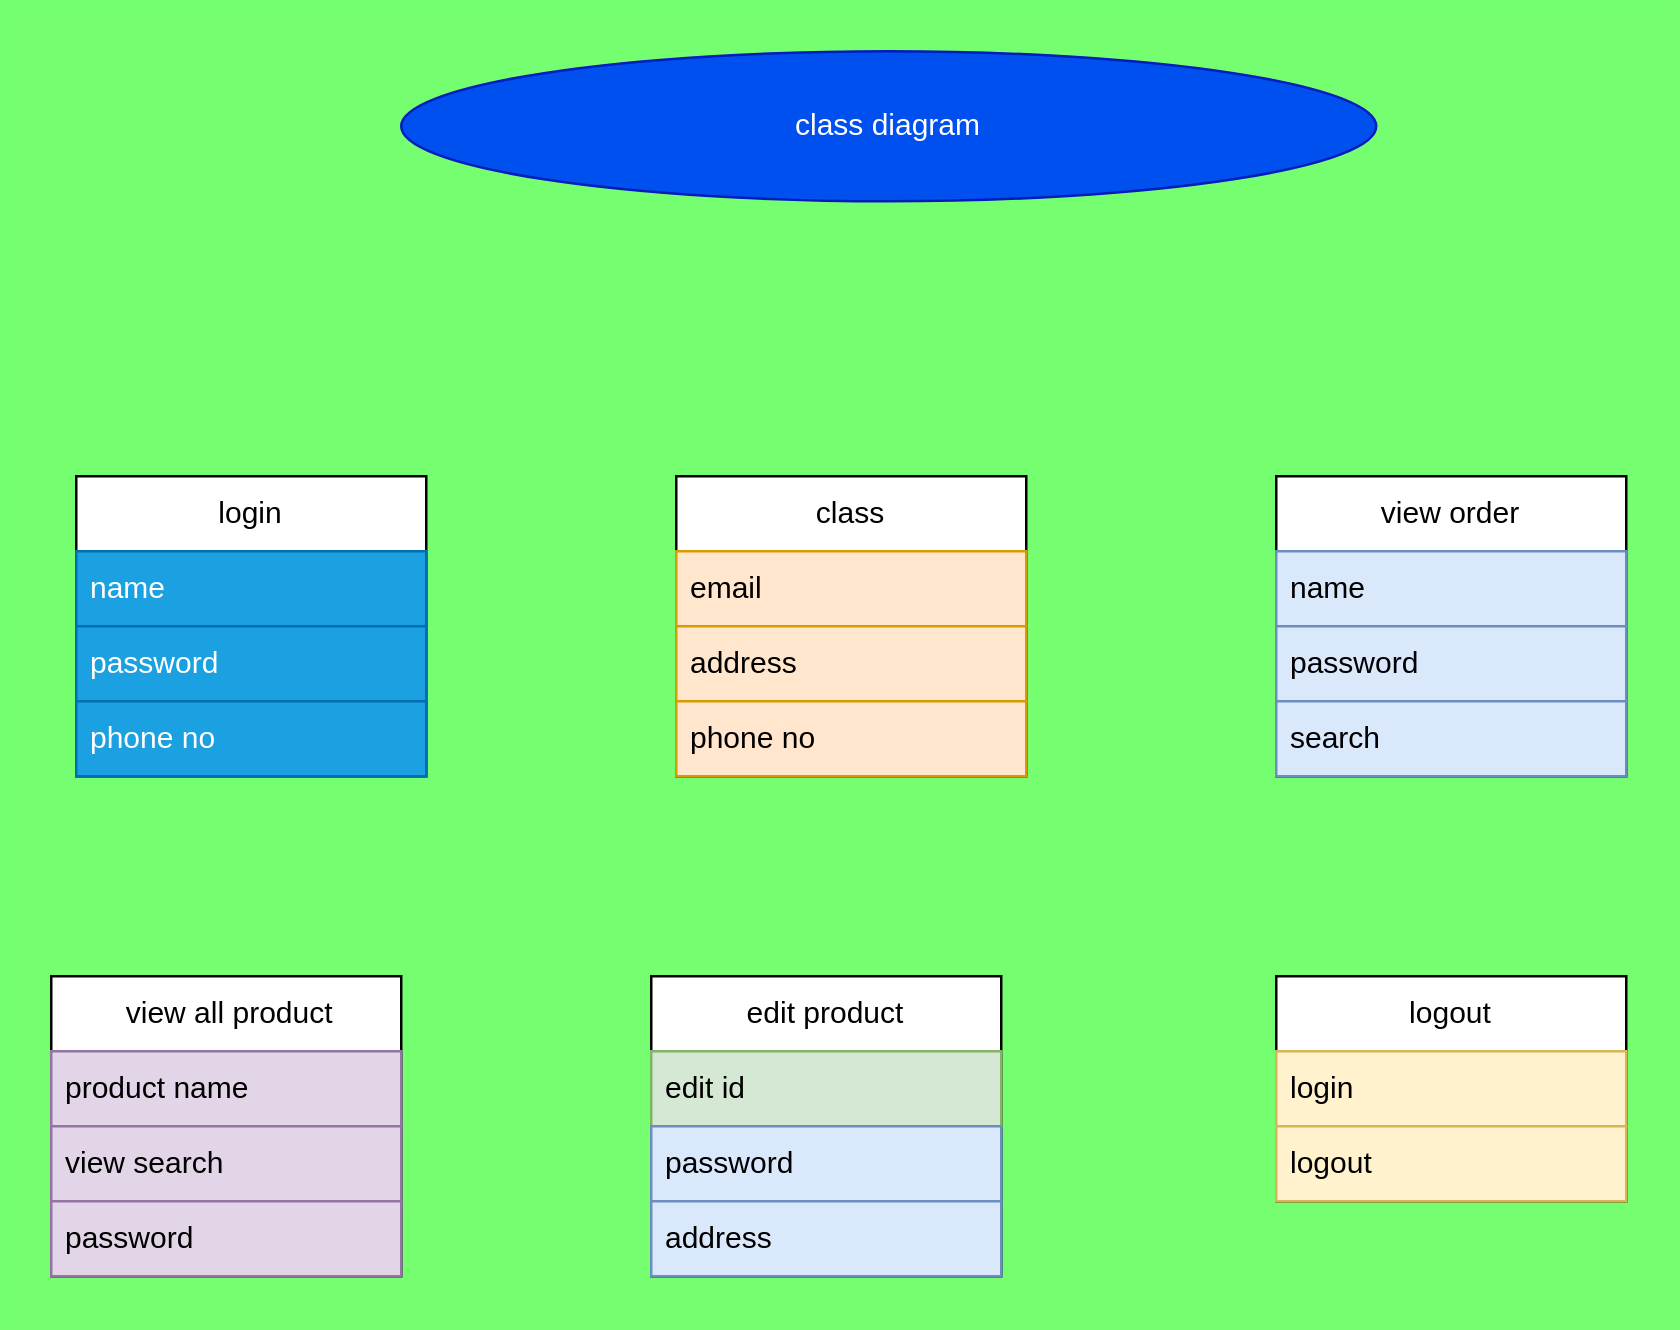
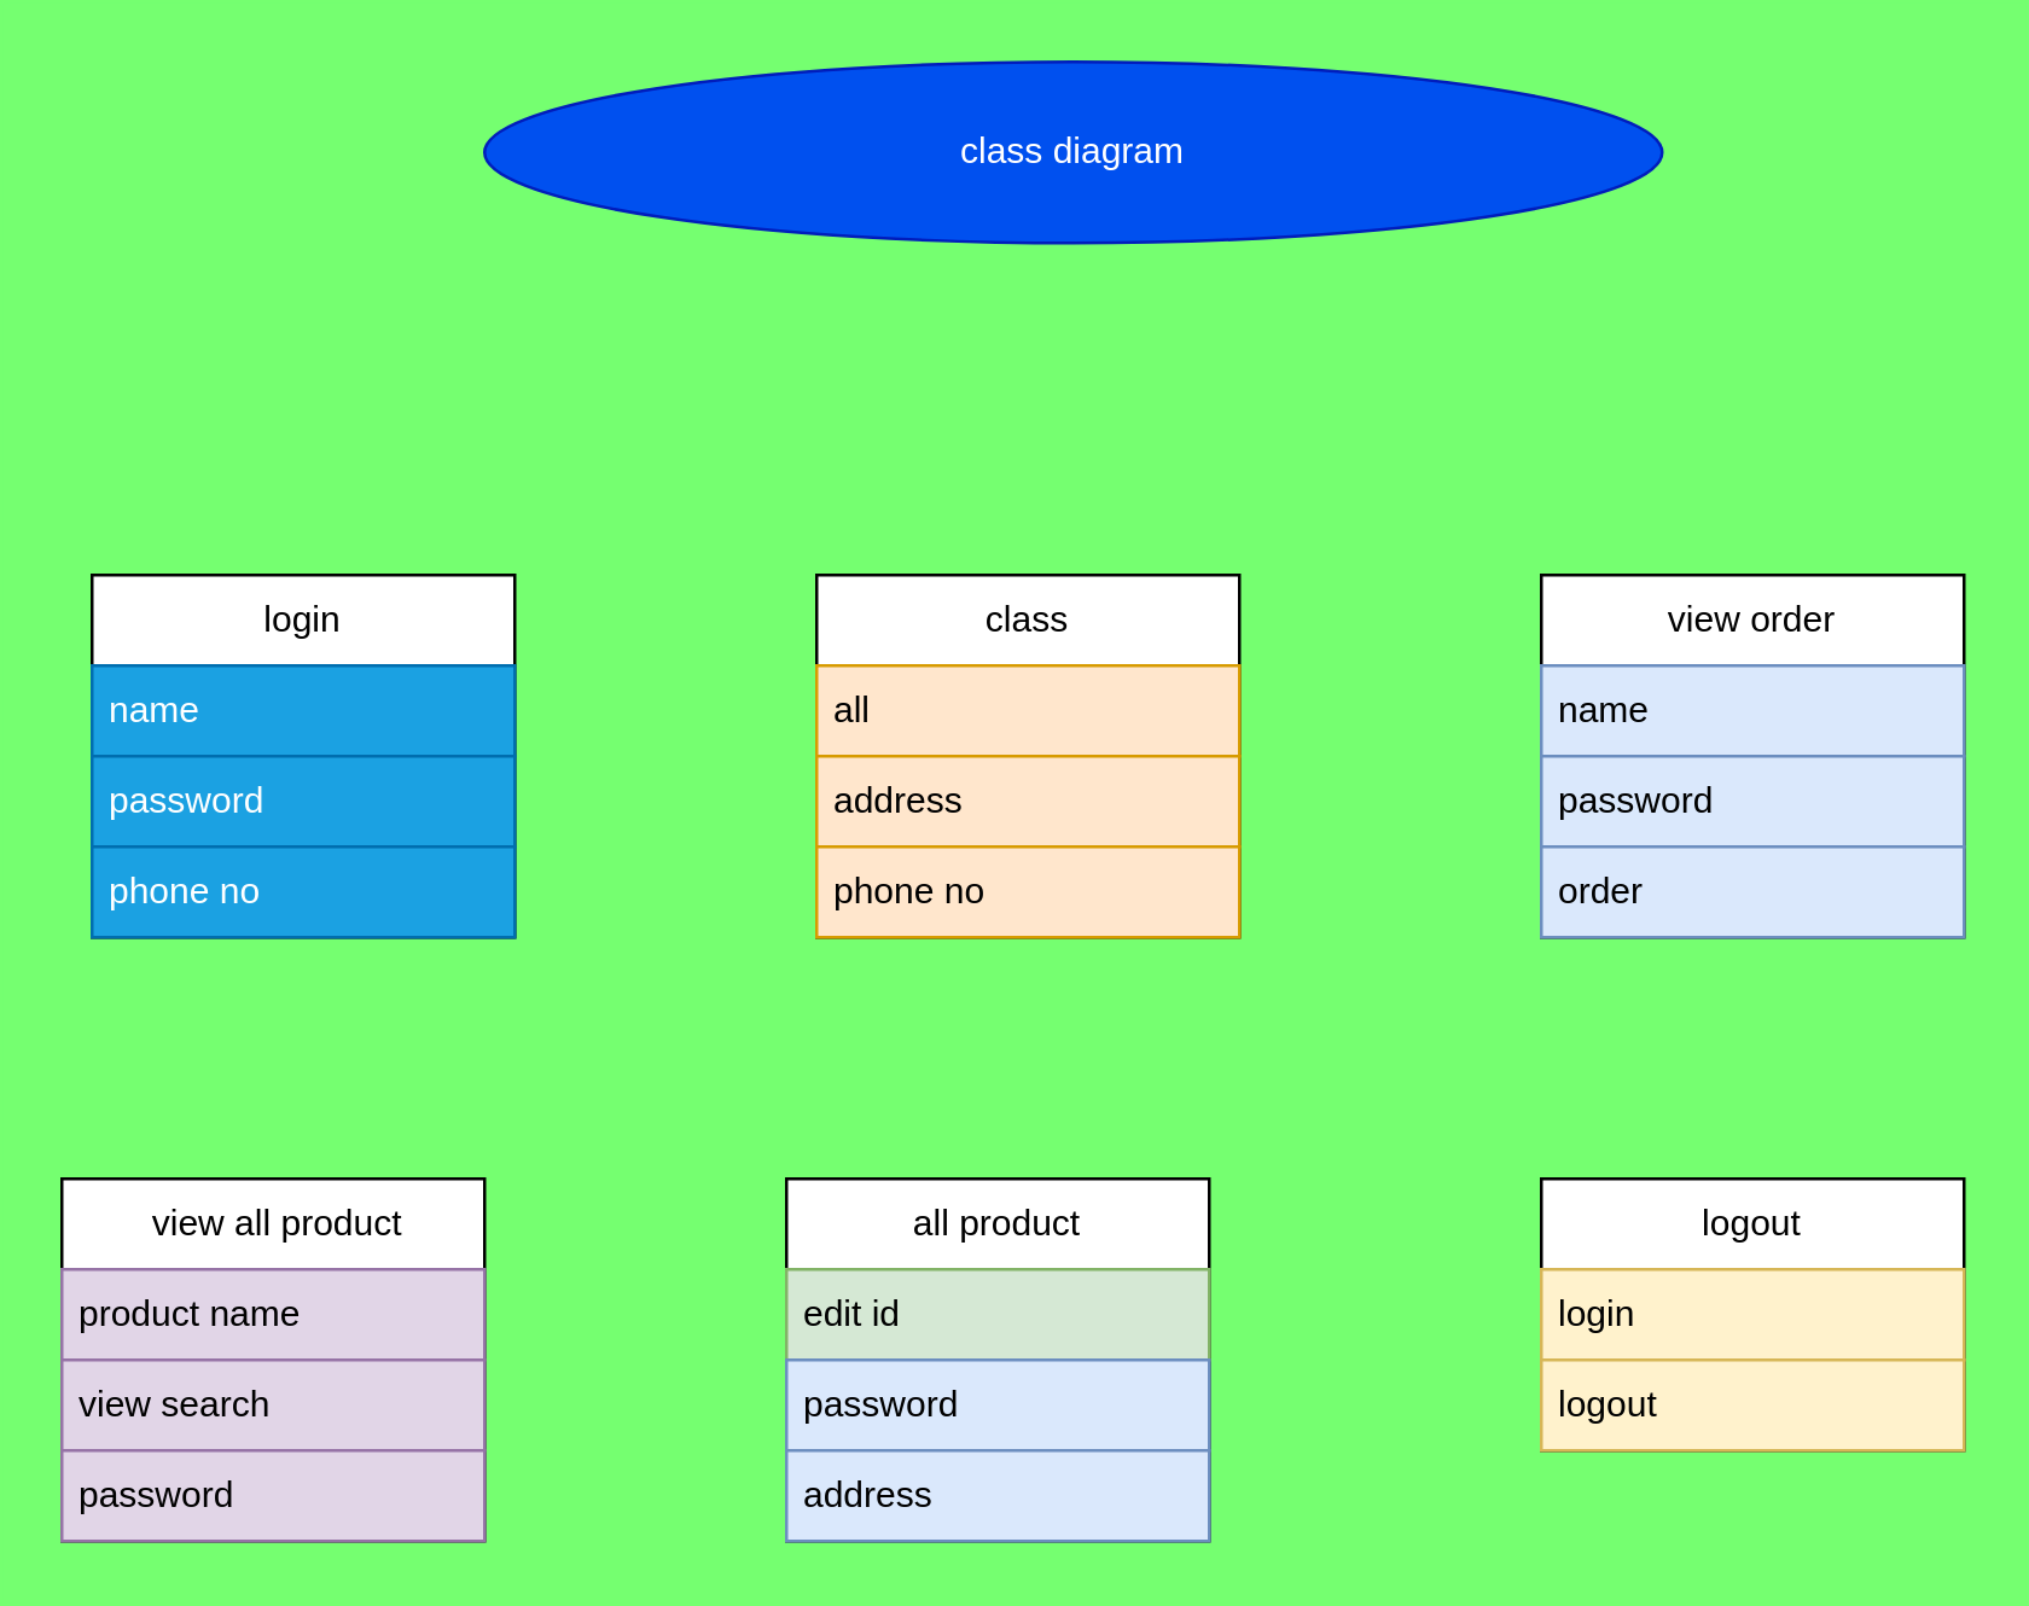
- <mxCell id="7" value="email" style="text;strokeColor=#d79b00;fillColor=#ffe6cc;align=left;verticalAlign=middle;spacingLeft=4;spacingRight=4;overflow=hidden;points=[[0,0.5],[1,0.5]];portConstraint=eastwest;rotatable=0;whiteSpace=wrap;html=1;" vertex="1" parent="6"><mxGeometry y="30" width="140" height="30" as="geometry" /></mxCell>
+ <mxCell id="7" value="all" style="text;strokeColor=#d79b00;fillColor=#ffe6cc;align=left;verticalAlign=middle;spacingLeft=4;spacingRight=4;overflow=hidden;points=[[0,0.5],[1,0.5]];portConstraint=eastwest;rotatable=0;whiteSpace=wrap;html=1;" vertex="1" parent="6"><mxGeometry y="30" width="140" height="30" as="geometry" /></mxCell>
- <mxCell id="13" value="search" style="text;strokeColor=#6c8ebf;fillColor=#dae8fc;align=left;verticalAlign=middle;spacingLeft=4;spacingRight=4;overflow=hidden;points=[[0,0.5],[1,0.5]];portConstraint=eastwest;rotatable=0;whiteSpace=wrap;html=1;" vertex="1" parent="10"><mxGeometry y="90" width="140" height="30" as="geometry" /></mxCell>
+ <mxCell id="13" value="order" style="text;strokeColor=#6c8ebf;fillColor=#dae8fc;align=left;verticalAlign=middle;spacingLeft=4;spacingRight=4;overflow=hidden;points=[[0,0.5],[1,0.5]];portConstraint=eastwest;rotatable=0;whiteSpace=wrap;html=1;" vertex="1" parent="10"><mxGeometry y="90" width="140" height="30" as="geometry" /></mxCell>
- <mxCell id="18" value="edit product" style="swimlane;fontStyle=0;childLayout=stackLayout;horizontal=1;startSize=30;horizontalStack=0;resizeParent=1;resizeParentMax=0;resizeLast=0;collapsible=1;marginBottom=0;whiteSpace=wrap;html=1;" vertex="1" parent="1"><mxGeometry x="260" y="390" width="140" height="120" as="geometry" /></mxCell>
+ <mxCell id="18" value="all product" style="swimlane;fontStyle=0;childLayout=stackLayout;horizontal=1;startSize=30;horizontalStack=0;resizeParent=1;resizeParentMax=0;resizeLast=0;collapsible=1;marginBottom=0;whiteSpace=wrap;html=1;" vertex="1" parent="1"><mxGeometry x="260" y="390" width="140" height="120" as="geometry" /></mxCell>
